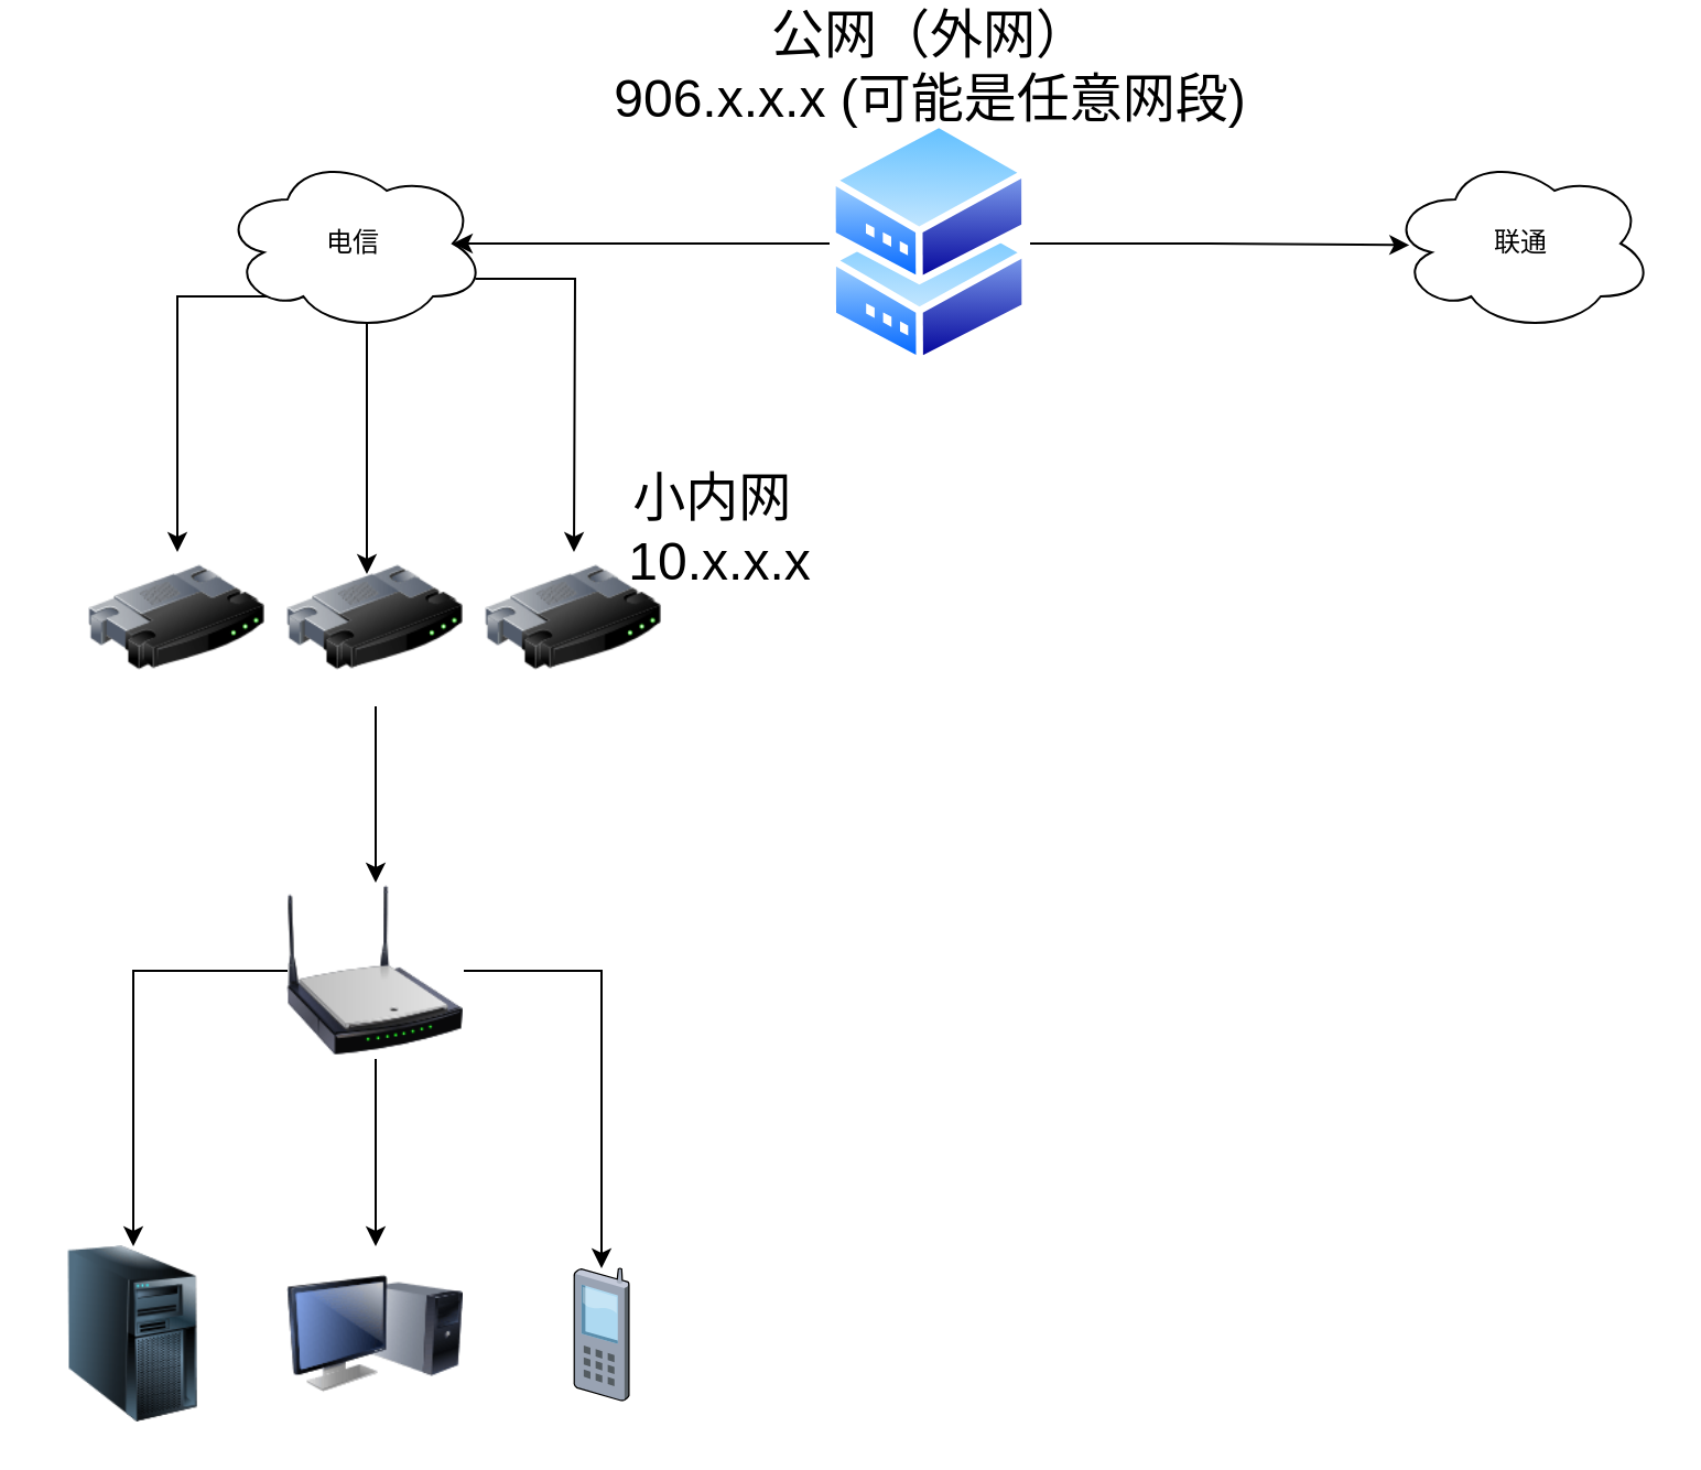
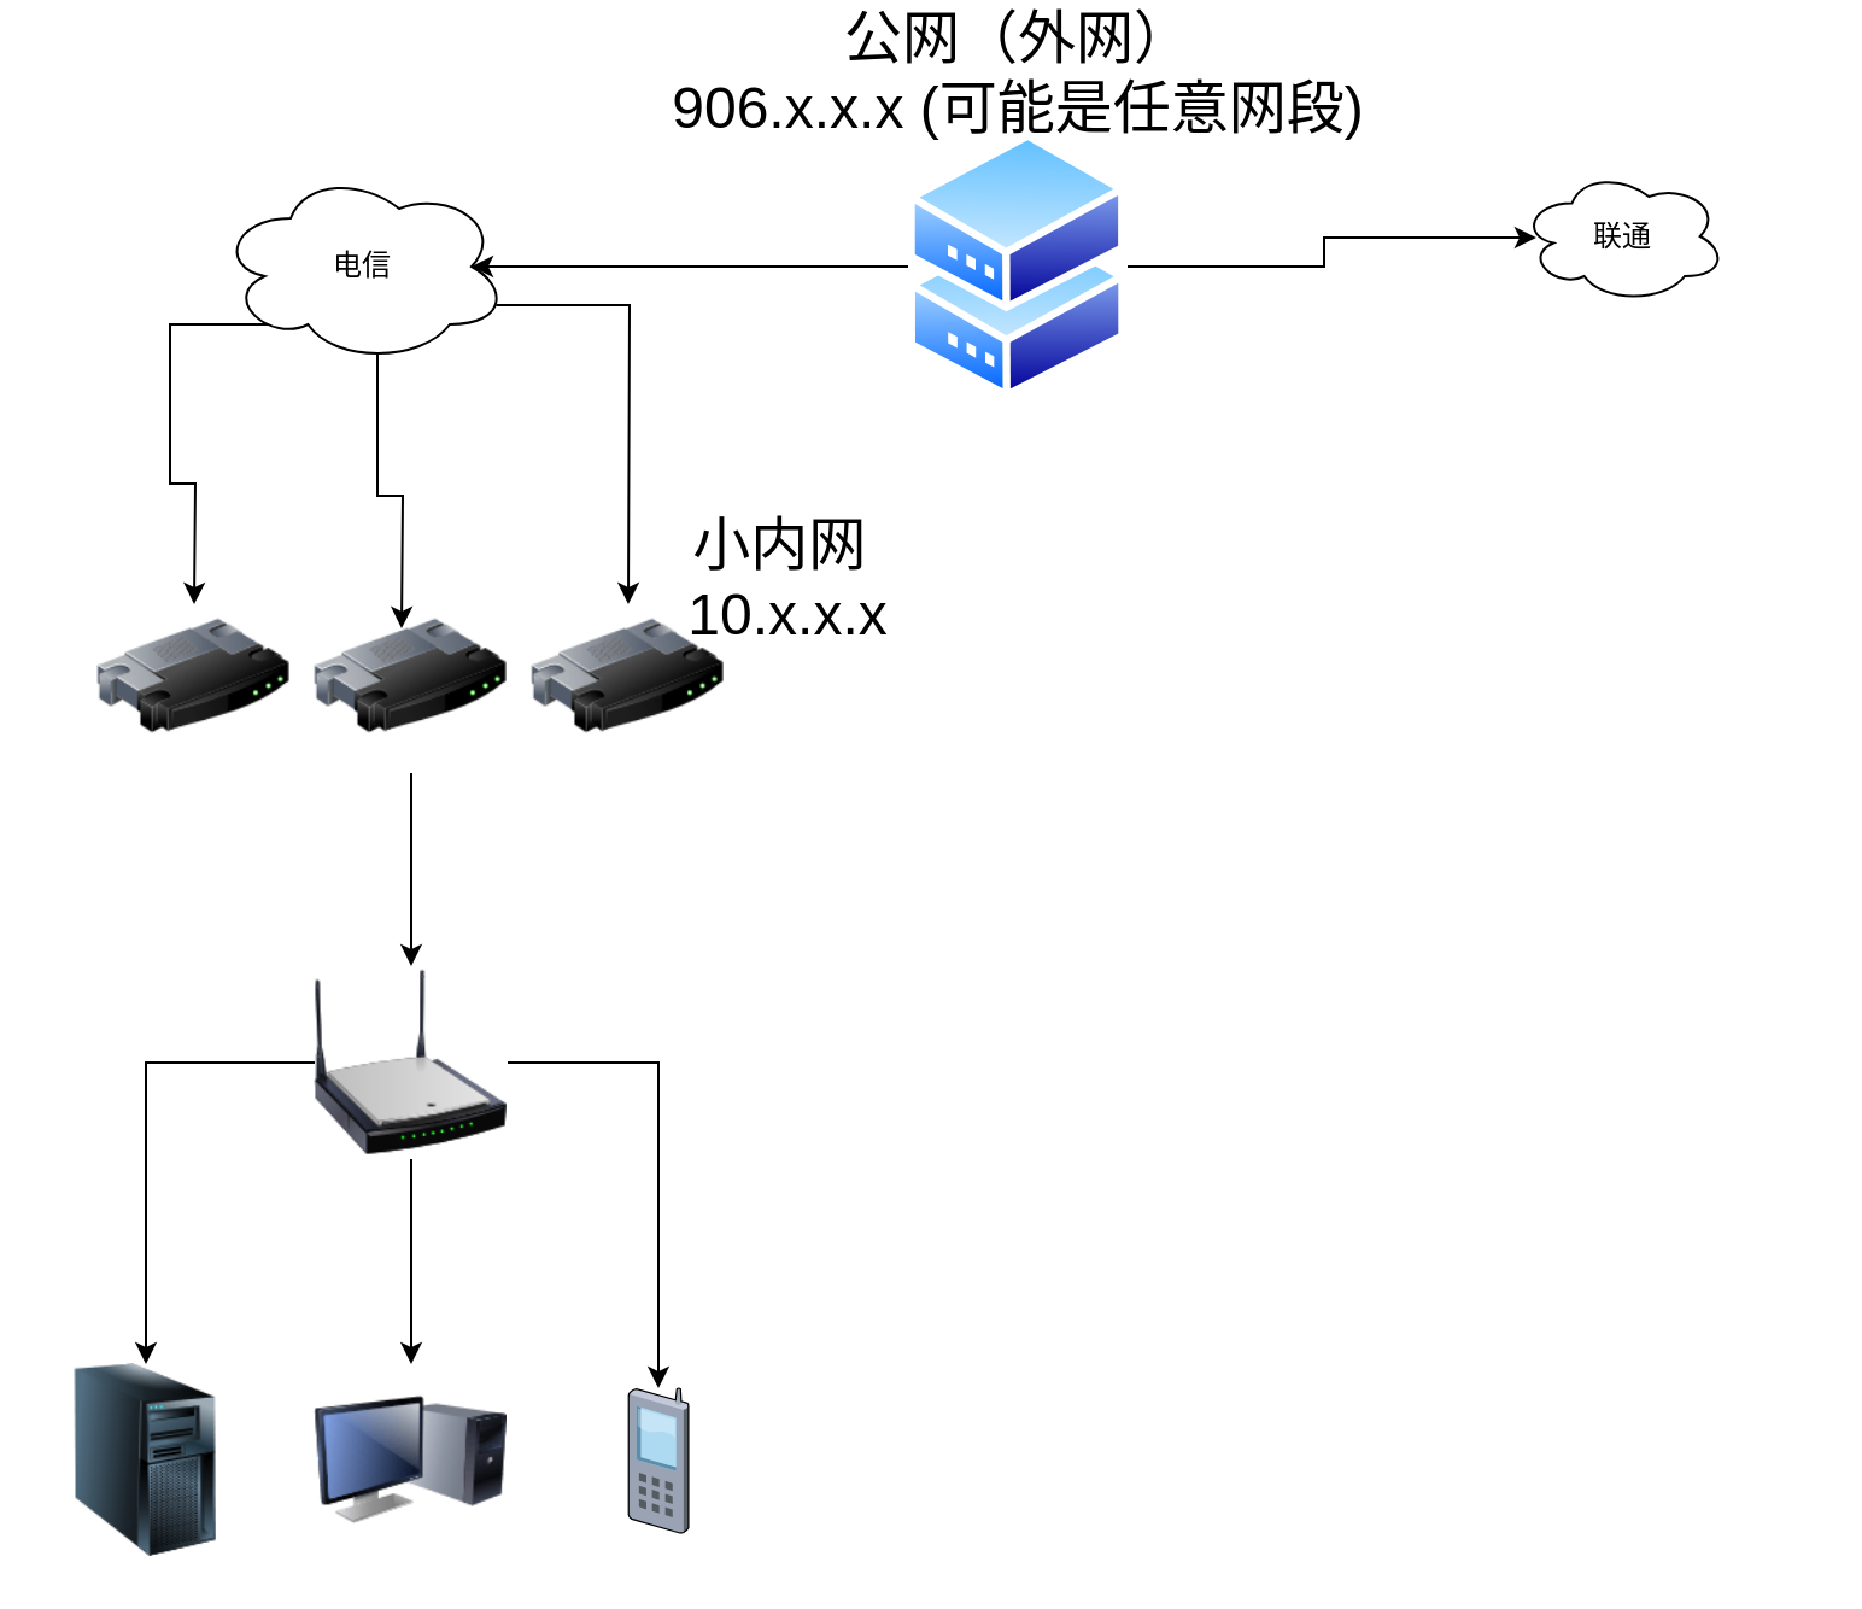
- <mxCell id="8" value="电信" style="ellipse;shape=cloud;whiteSpace=wrap;html=1;" vertex="1" parent="1"><mxGeometry x="100" y="70" width="120" height="80" as="geometry" /></mxCell>
+ <mxCell id="8" value="电信" style="ellipse;shape=cloud;whiteSpace=wrap;html=1;" vertex="1" parent="1"><mxGeometry x="90" y="70" width="120" height="80" as="geometry" /></mxCell>
- <mxCell id="9" value="联通" style="ellipse;shape=cloud;whiteSpace=wrap;html=1;" vertex="1" parent="1"><mxGeometry x="630" y="70" width="120" height="80" as="geometry" /></mxCell>
+ <mxCell id="9" value="联通" style="ellipse;shape=cloud;whiteSpace=wrap;html=1;" vertex="1" parent="1"><mxGeometry x="630" y="70" width="85" height="55" as="geometry" /></mxCell>
